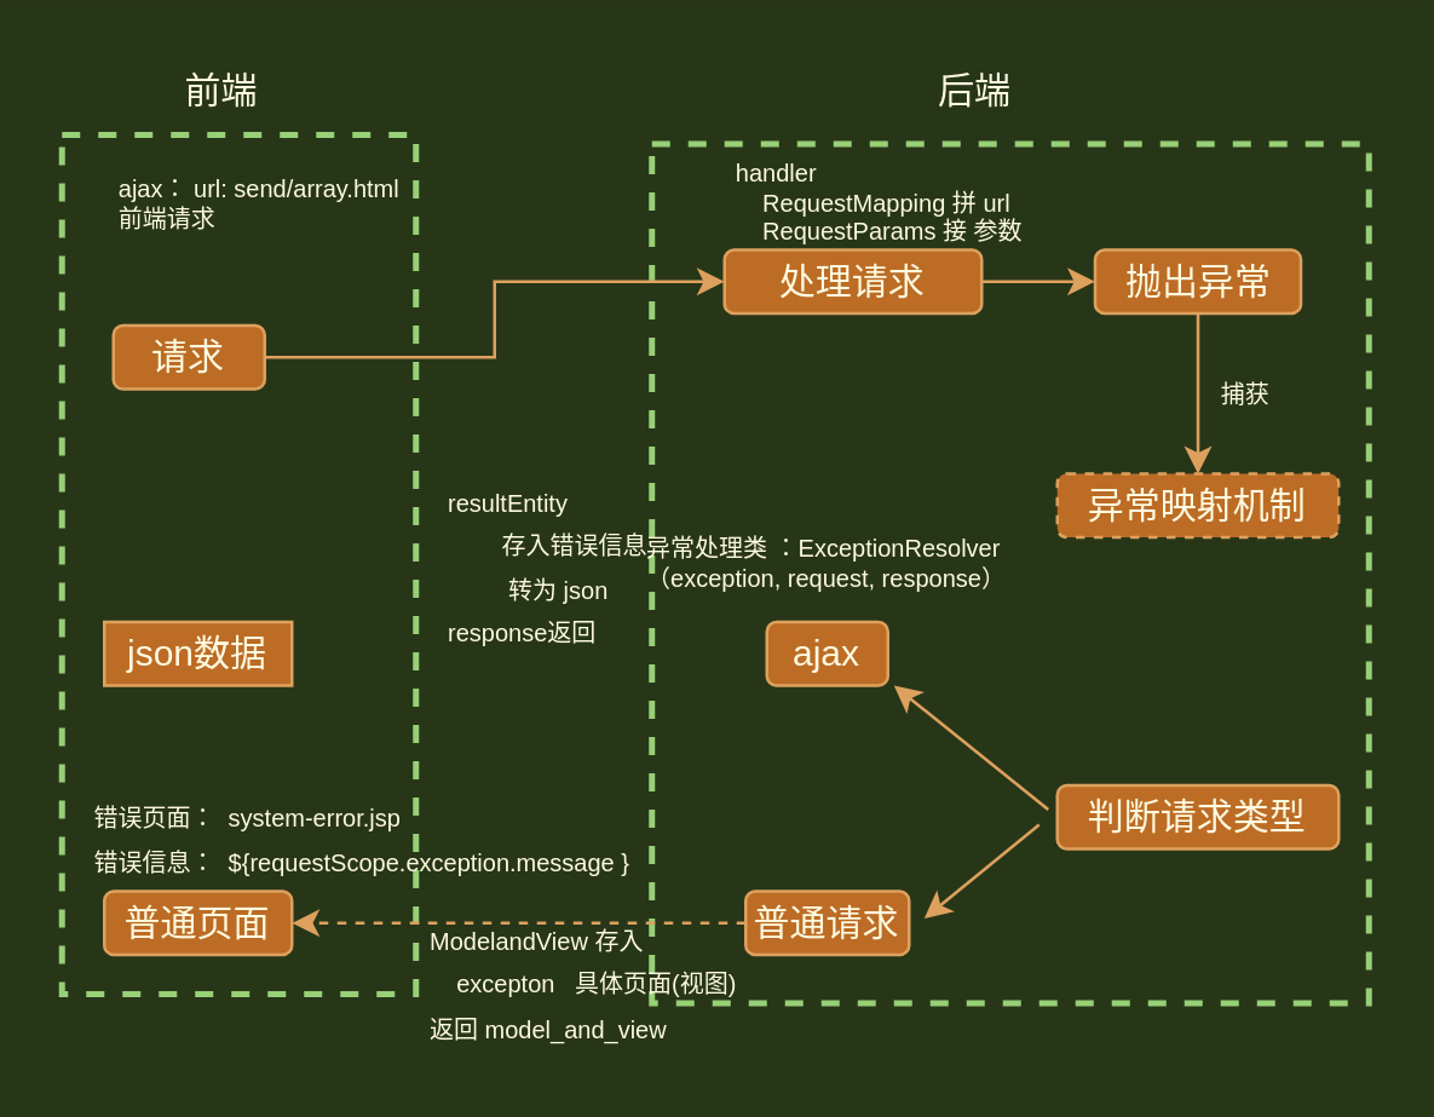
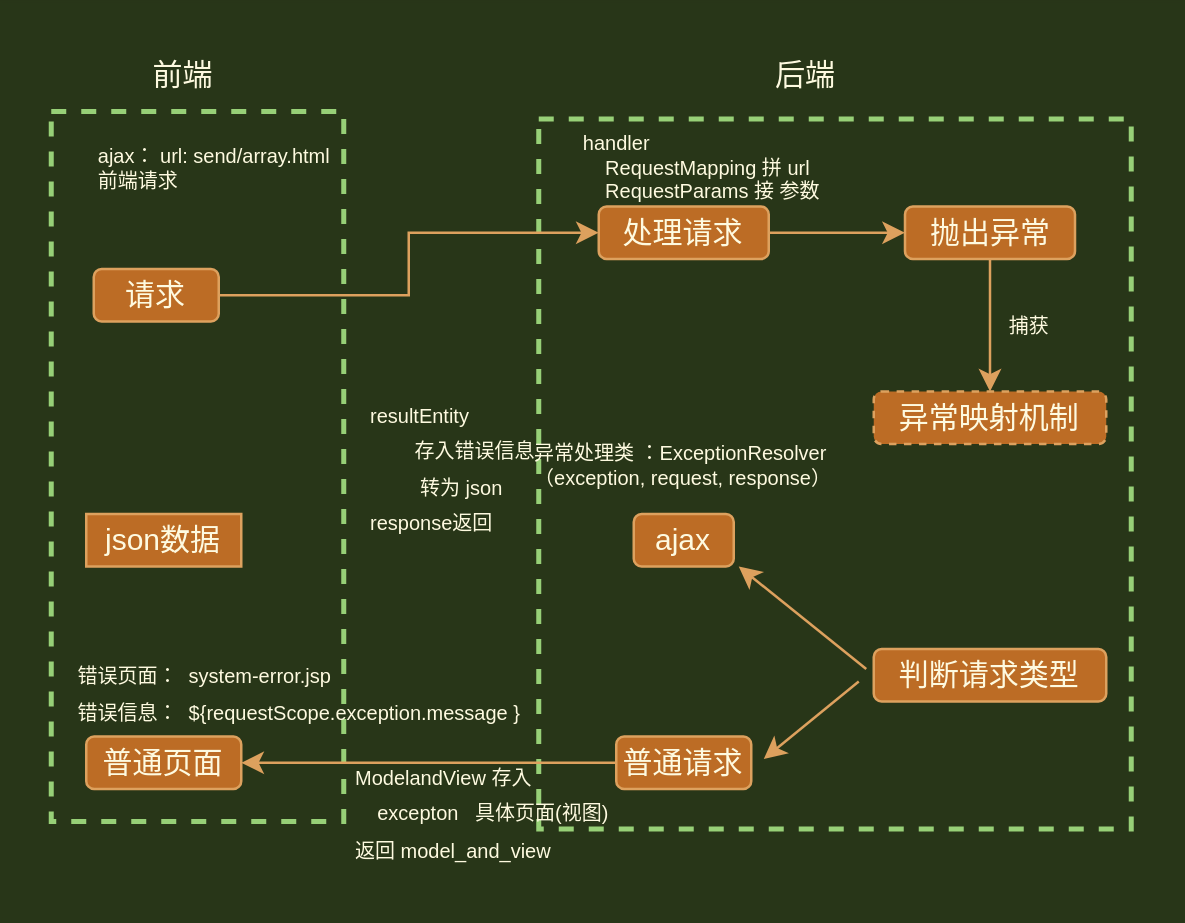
- <mxCell id="16" value="&lt;div style=&quot;text-align: left ; font-size: 8px&quot;&gt;&lt;font style=&quot;font-size: 8px&quot;&gt;handler&lt;/font&gt;&lt;/div&gt;&lt;div style=&quot;text-align: left ; font-size: 8px&quot;&gt;&lt;font style=&quot;font-size: 8px&quot;&gt;&amp;nbsp; &amp;nbsp; RequestMapping 拼 url&lt;br&gt;&lt;/font&gt;&lt;/div&gt;&lt;div style=&quot;text-align: left ; font-size: 8px&quot;&gt;&lt;font style=&quot;font-size: 8px&quot;&gt;&amp;nbsp; &amp;nbsp; RequestParams 接 参数&lt;/font&gt;&lt;/div&gt;" style="text;html=1;strokeColor=none;fillColor=none;align=center;verticalAlign=middle;whiteSpace=wrap;rounded=0;sketch=0;fontColor=#FEFAE0;" vertex="1" parent="1"><mxGeometry x="235" y="58.5" width="111" height="16" as="geometry" /></mxCell>
+ <mxCell id="16" value="&lt;div style=&quot;text-align: left ; font-size: 8px&quot;&gt;&lt;font style=&quot;font-size: 8px&quot;&gt;handler&lt;/font&gt;&lt;/div&gt;&lt;div style=&quot;text-align: left ; font-size: 8px&quot;&gt;&lt;font style=&quot;font-size: 8px&quot;&gt;&amp;nbsp; &amp;nbsp; RequestMapping 拼 url&lt;br&gt;&lt;/font&gt;&lt;/div&gt;&lt;div style=&quot;text-align: left ; font-size: 8px&quot;&gt;&lt;font style=&quot;font-size: 8px&quot;&gt;&amp;nbsp; &amp;nbsp; RequestParams 接 参数&lt;/font&gt;&lt;/div&gt;" style="text;html=1;strokeColor=none;fillColor=none;align=center;verticalAlign=middle;whiteSpace=wrap;rounded=0;sketch=0;fontColor=#FEFAE0;" vertex="1" parent="1"><mxGeometry x="225" y="58.5" width="111" height="16" as="geometry" /></mxCell>
- <mxCell id="8" value="处理请求" style="rounded=1;whiteSpace=wrap;html=1;sketch=0;strokeColor=#DDA15E;fillColor=#BC6C25;fontColor=#FEFAE0;" vertex="1" parent="1"><mxGeometry x="239" y="82" width="85" height="21" as="geometry" /></mxCell>
+ <mxCell id="8" value="处理请求" style="rounded=1;whiteSpace=wrap;html=1;sketch=0;strokeColor=#DDA15E;fillColor=#BC6C25;fontColor=#FEFAE0;" vertex="1" parent="1"><mxGeometry x="239" y="82" width="68" height="21" as="geometry" /></mxCell>
- <mxCell id="14" style="edgeStyle=orthogonalEdgeStyle;curved=0;rounded=0;sketch=0;orthogonalLoop=1;jettySize=auto;html=1;exitX=0;exitY=0.5;exitDx=0;exitDy=0;entryX=1;entryY=0.5;entryDx=0;entryDy=0;strokeColor=#DDA15E;fillColor=#BC6C25;fontColor=#FEFAE0;dashed=1;" edge="1" parent="1" source="15" target="19"><mxGeometry relative="1" as="geometry" /></mxCell>
+ <mxCell id="14" style="edgeStyle=orthogonalEdgeStyle;curved=0;rounded=0;sketch=0;orthogonalLoop=1;jettySize=auto;html=1;exitX=0;exitY=0.5;exitDx=0;exitDy=0;entryX=1;entryY=0.5;entryDx=0;entryDy=0;strokeColor=#DDA15E;fillColor=#BC6C25;fontColor=#FEFAE0;" edge="1" parent="1" source="15" target="19"><mxGeometry relative="1" as="geometry" /></mxCell>
